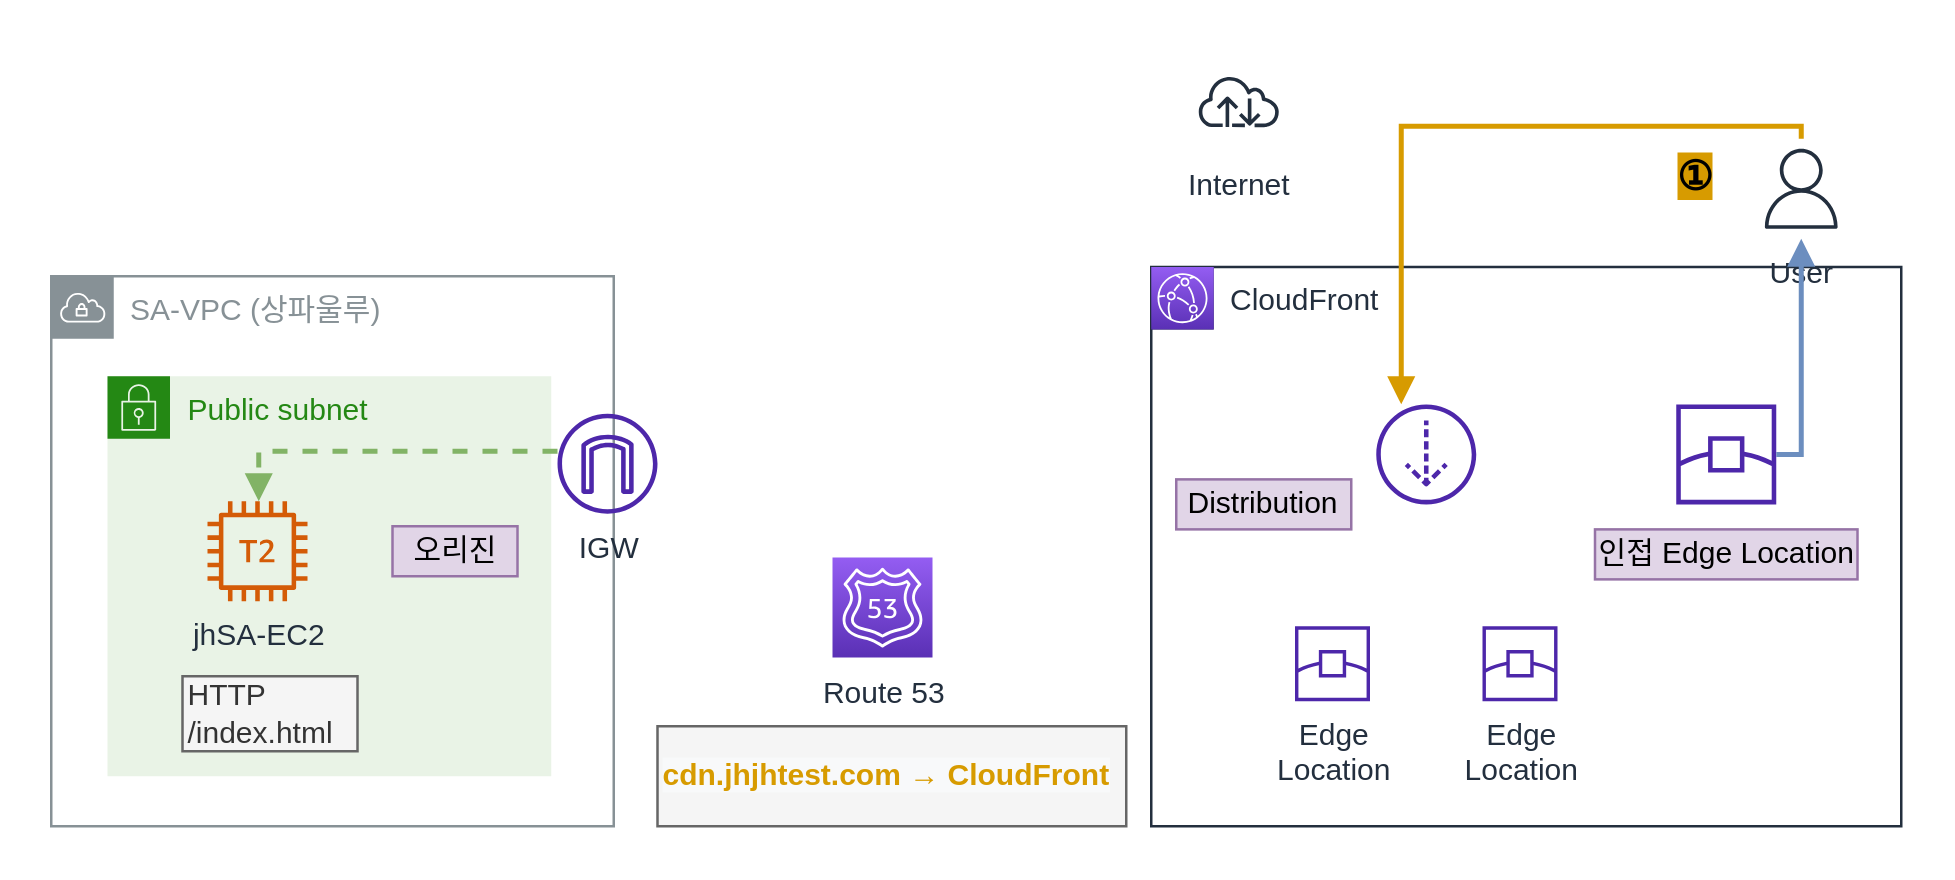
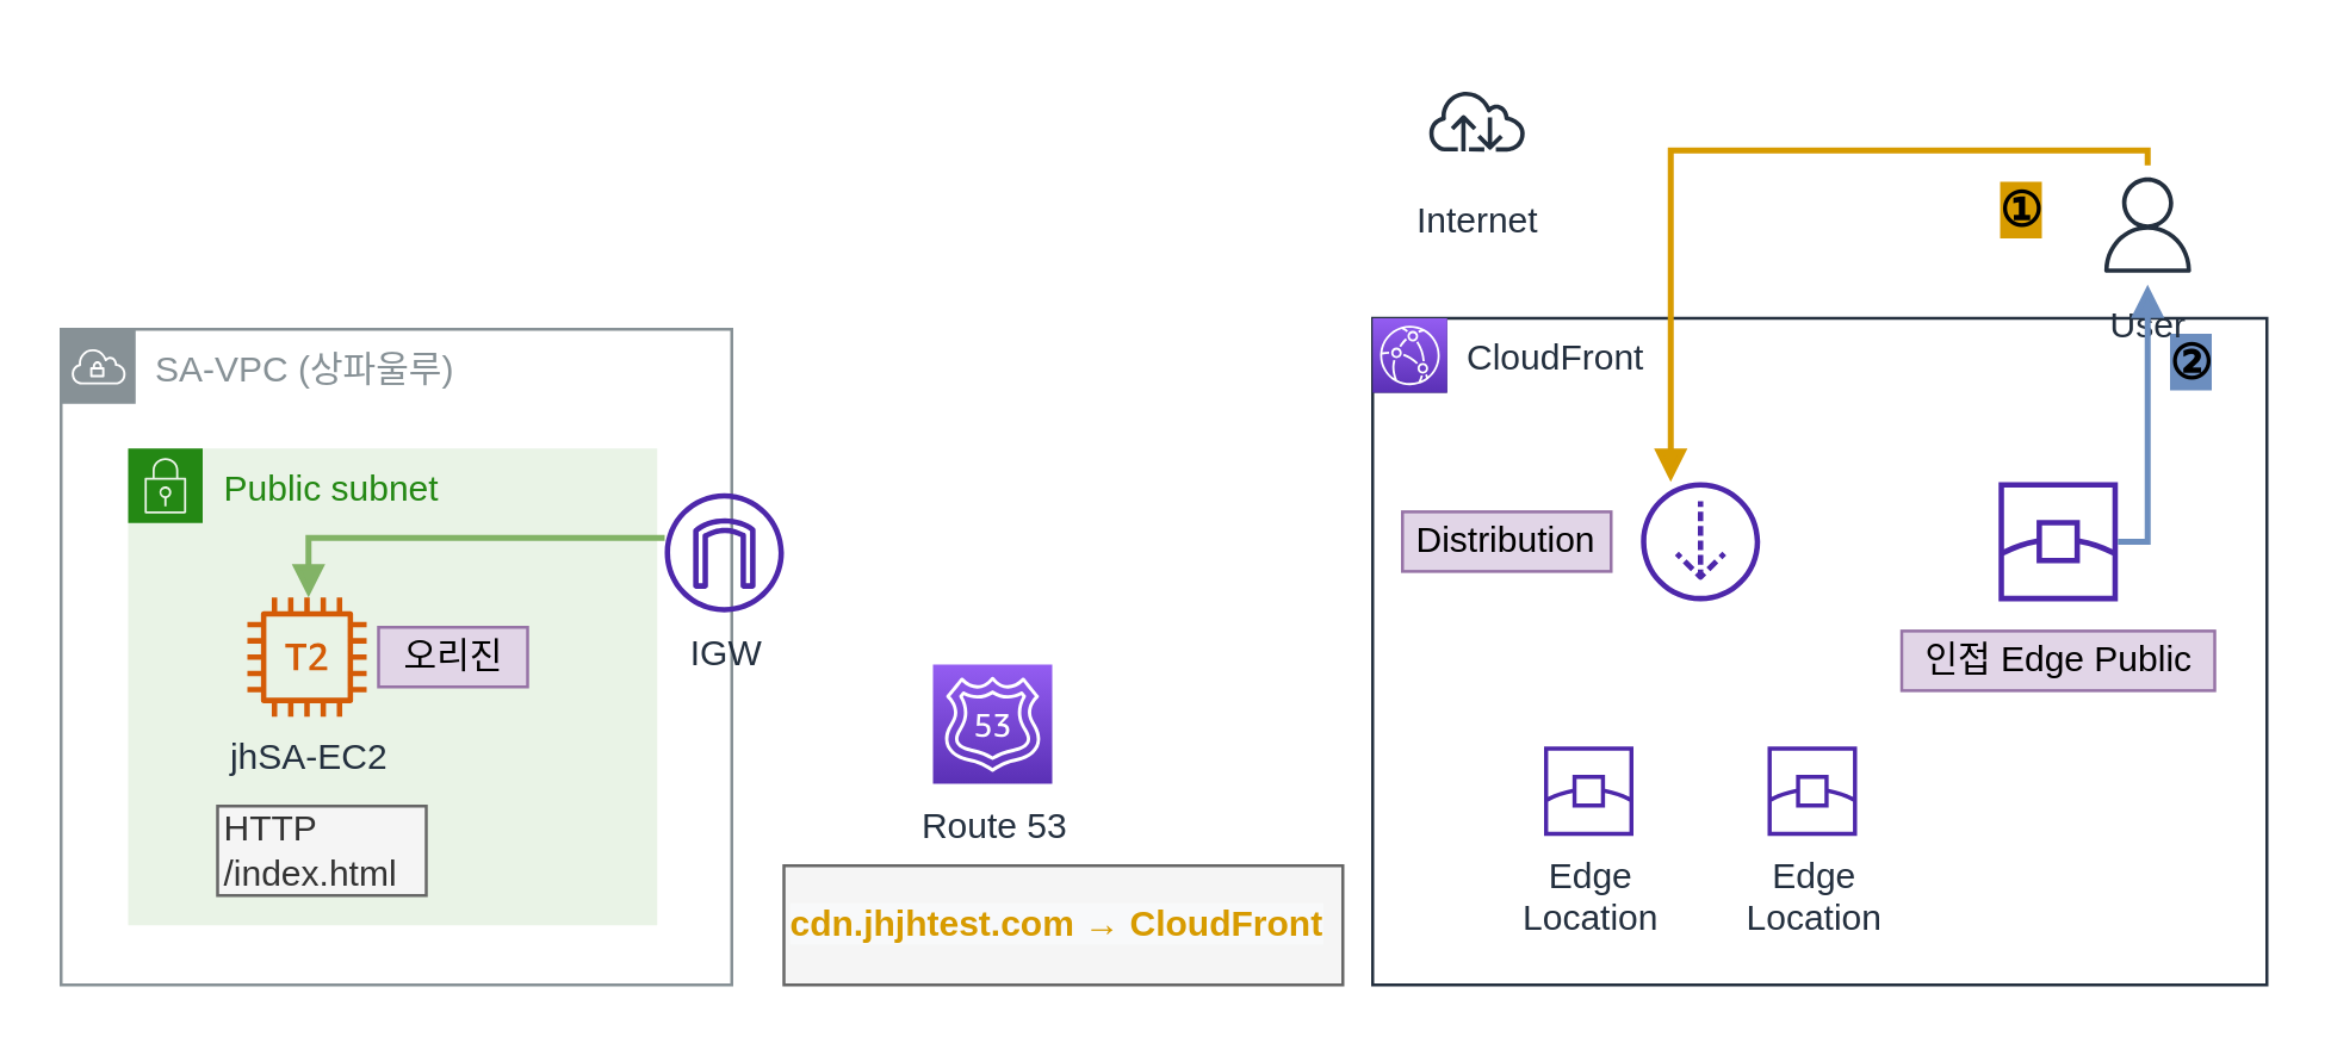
+ <mxCell id="19" value="②" style="text;html=1;strokeColor=none;fillColor=none;align=center;verticalAlign=middle;whiteSpace=wrap;rounded=0;labelBackgroundColor=#6C8EBF;fontSize=16;fontStyle=1" vertex="1" parent="11"><mxGeometry x="260" width="30" height="30" as="geometry" /></mxCell>
- <mxCell id="7" style="edgeStyle=orthogonalEdgeStyle;rounded=0;orthogonalLoop=1;jettySize=auto;html=1;strokeWidth=2;endArrow=block;endFill=1;fillColor=#d5e8d4;strokeColor=#82b366;dashed=1;" edge="1" parent="1" source="8" target="4"><mxGeometry relative="1" as="geometry"><Array as="points"><mxPoint x="103" y="180" /></Array></mxGeometry></mxCell>
+ <mxCell id="7" style="edgeStyle=orthogonalEdgeStyle;rounded=0;orthogonalLoop=1;jettySize=auto;html=1;strokeWidth=2;endArrow=block;endFill=1;fillColor=#d5e8d4;strokeColor=#82b366;" edge="1" parent="1" source="8" target="4"><mxGeometry relative="1" as="geometry"><Array as="points"><mxPoint x="103" y="180" /></Array></mxGeometry></mxCell>
- <mxCell id="14" value="Distribution" style="text;html=1;strokeColor=#9673a6;fillColor=#e1d5e7;align=center;verticalAlign=middle;whiteSpace=wrap;rounded=0;" vertex="1" parent="11"><mxGeometry x="10" y="85" width="70" height="20" as="geometry" /></mxCell>
+ <mxCell id="14" value="Distribution" style="text;html=1;strokeColor=#9673a6;fillColor=#e1d5e7;align=center;verticalAlign=middle;whiteSpace=wrap;rounded=0;" vertex="1" parent="11"><mxGeometry x="10" y="65" width="70" height="20" as="geometry" /></mxCell>
- <mxCell id="6" value="오리진" style="text;html=1;strokeColor=#9673a6;fillColor=#e1d5e7;align=center;verticalAlign=middle;whiteSpace=wrap;rounded=0;" vertex="1" parent="1"><mxGeometry x="156.5" y="210" width="50" height="20" as="geometry" /></mxCell>
+ <mxCell id="6" value="오리진" style="text;html=1;strokeColor=#9673a6;fillColor=#e1d5e7;align=center;verticalAlign=middle;whiteSpace=wrap;rounded=0;" vertex="1" parent="1"><mxGeometry x="126.5" y="210" width="50" height="20" as="geometry" /></mxCell>
- <mxCell id="16" value="인접 Edge Location" style="text;html=1;strokeColor=#9673a6;fillColor=#e1d5e7;align=center;verticalAlign=middle;whiteSpace=wrap;rounded=0;" vertex="1" parent="11"><mxGeometry x="177.5" y="105" width="105" height="20" as="geometry" /></mxCell>
+ <mxCell id="16" value="인접 Edge Public" style="text;html=1;strokeColor=#9673a6;fillColor=#e1d5e7;align=center;verticalAlign=middle;whiteSpace=wrap;rounded=0;" vertex="1" parent="11"><mxGeometry x="177.5" y="105" width="105" height="20" as="geometry" /></mxCell>
- <mxCell id="9" value="Route 53" style="sketch=0;points=[[0,0,0],[0.25,0,0],[0.5,0,0],[0.75,0,0],[1,0,0],[0,1,0],[0.25,1,0],[0.5,1,0],[0.75,1,0],[1,1,0],[0,0.25,0],[0,0.5,0],[0,0.75,0],[1,0.25,0],[1,0.5,0],[1,0.75,0]];outlineConnect=0;fontColor=#232F3E;gradientColor=#945DF2;gradientDirection=north;fillColor=#5A30B5;strokeColor=#ffffff;dashed=0;verticalLabelPosition=bottom;verticalAlign=top;align=center;html=1;fontSize=12;fontStyle=0;aspect=fixed;shape=mxgraph.aws4.resourceIcon;resIcon=mxgraph.aws4.route_53;" vertex="1" parent="1"><mxGeometry x="332.5" y="222.5" width="40" height="40" as="geometry" /></mxCell>
+ <mxCell id="9" value="Route 53" style="sketch=0;points=[[0,0,0],[0.25,0,0],[0.5,0,0],[0.75,0,0],[1,0,0],[0,1,0],[0.25,1,0],[0.5,1,0],[0.75,1,0],[1,1,0],[0,0.25,0],[0,0.5,0],[0,0.75,0],[1,0.25,0],[1,0.5,0],[1,0.75,0]];outlineConnect=0;fontColor=#232F3E;gradientColor=#945DF2;gradientDirection=north;fillColor=#5A30B5;strokeColor=#ffffff;dashed=0;verticalLabelPosition=bottom;verticalAlign=top;align=center;html=1;fontSize=12;fontStyle=0;aspect=fixed;shape=mxgraph.aws4.resourceIcon;resIcon=mxgraph.aws4.route_53;" vertex="1" parent="1"><mxGeometry x="312.5" y="222.5" width="40" height="40" as="geometry" /></mxCell>
